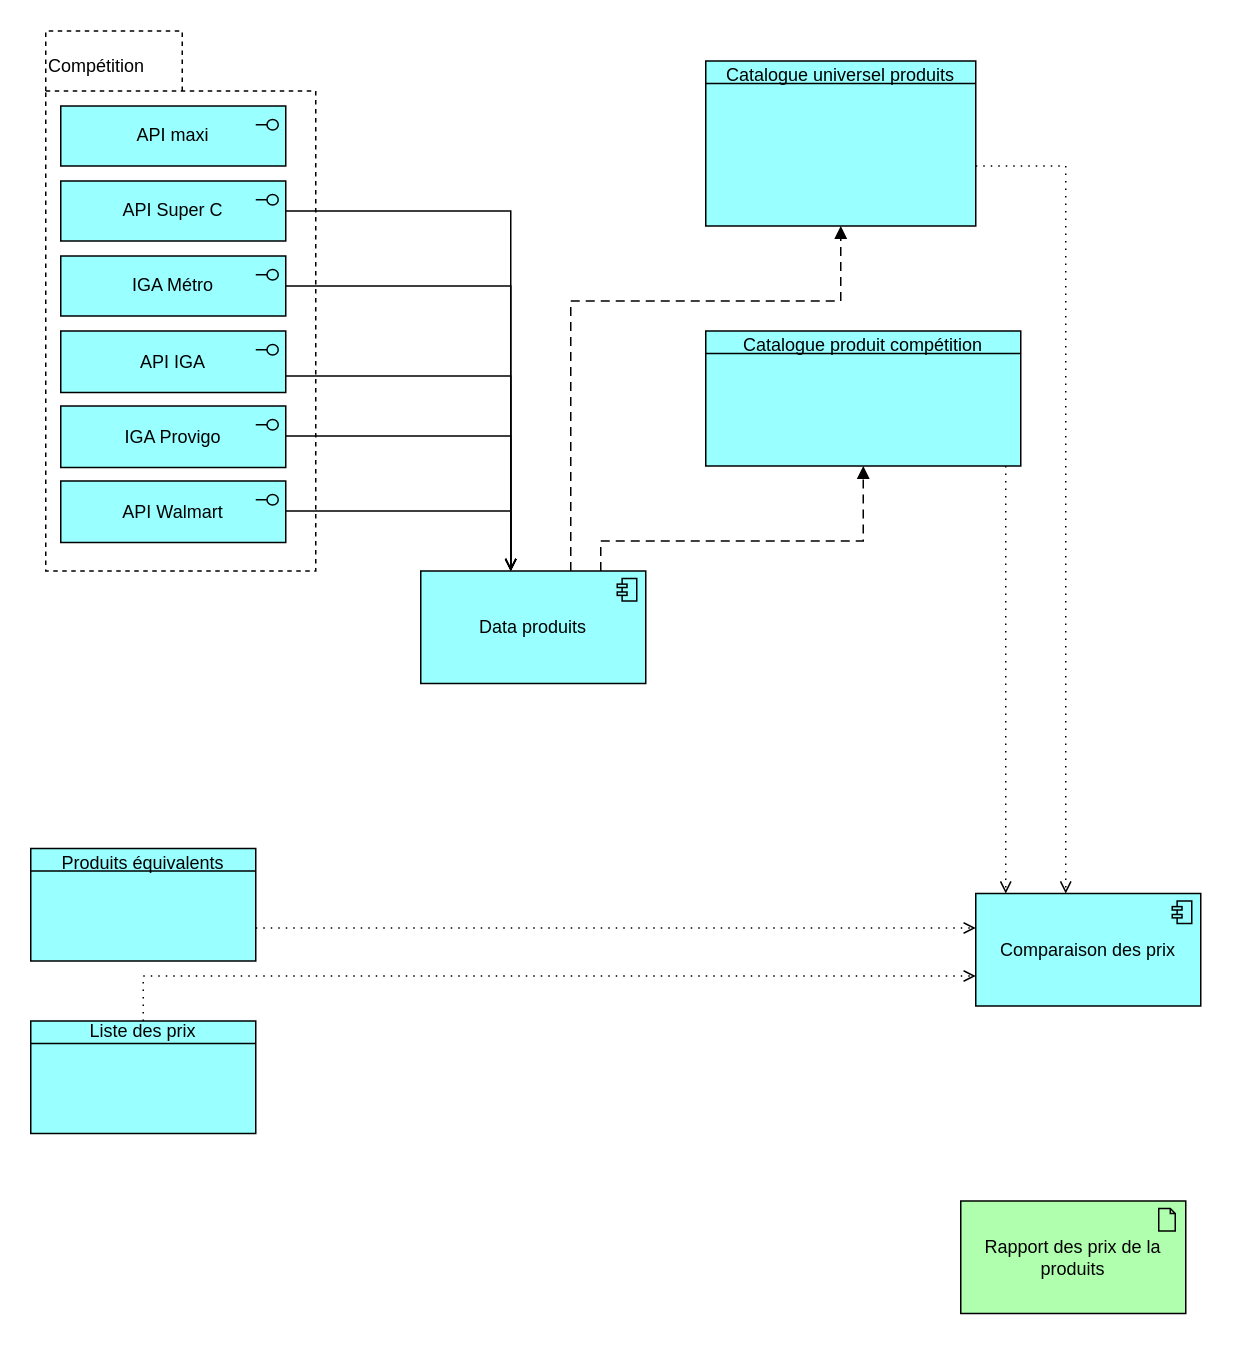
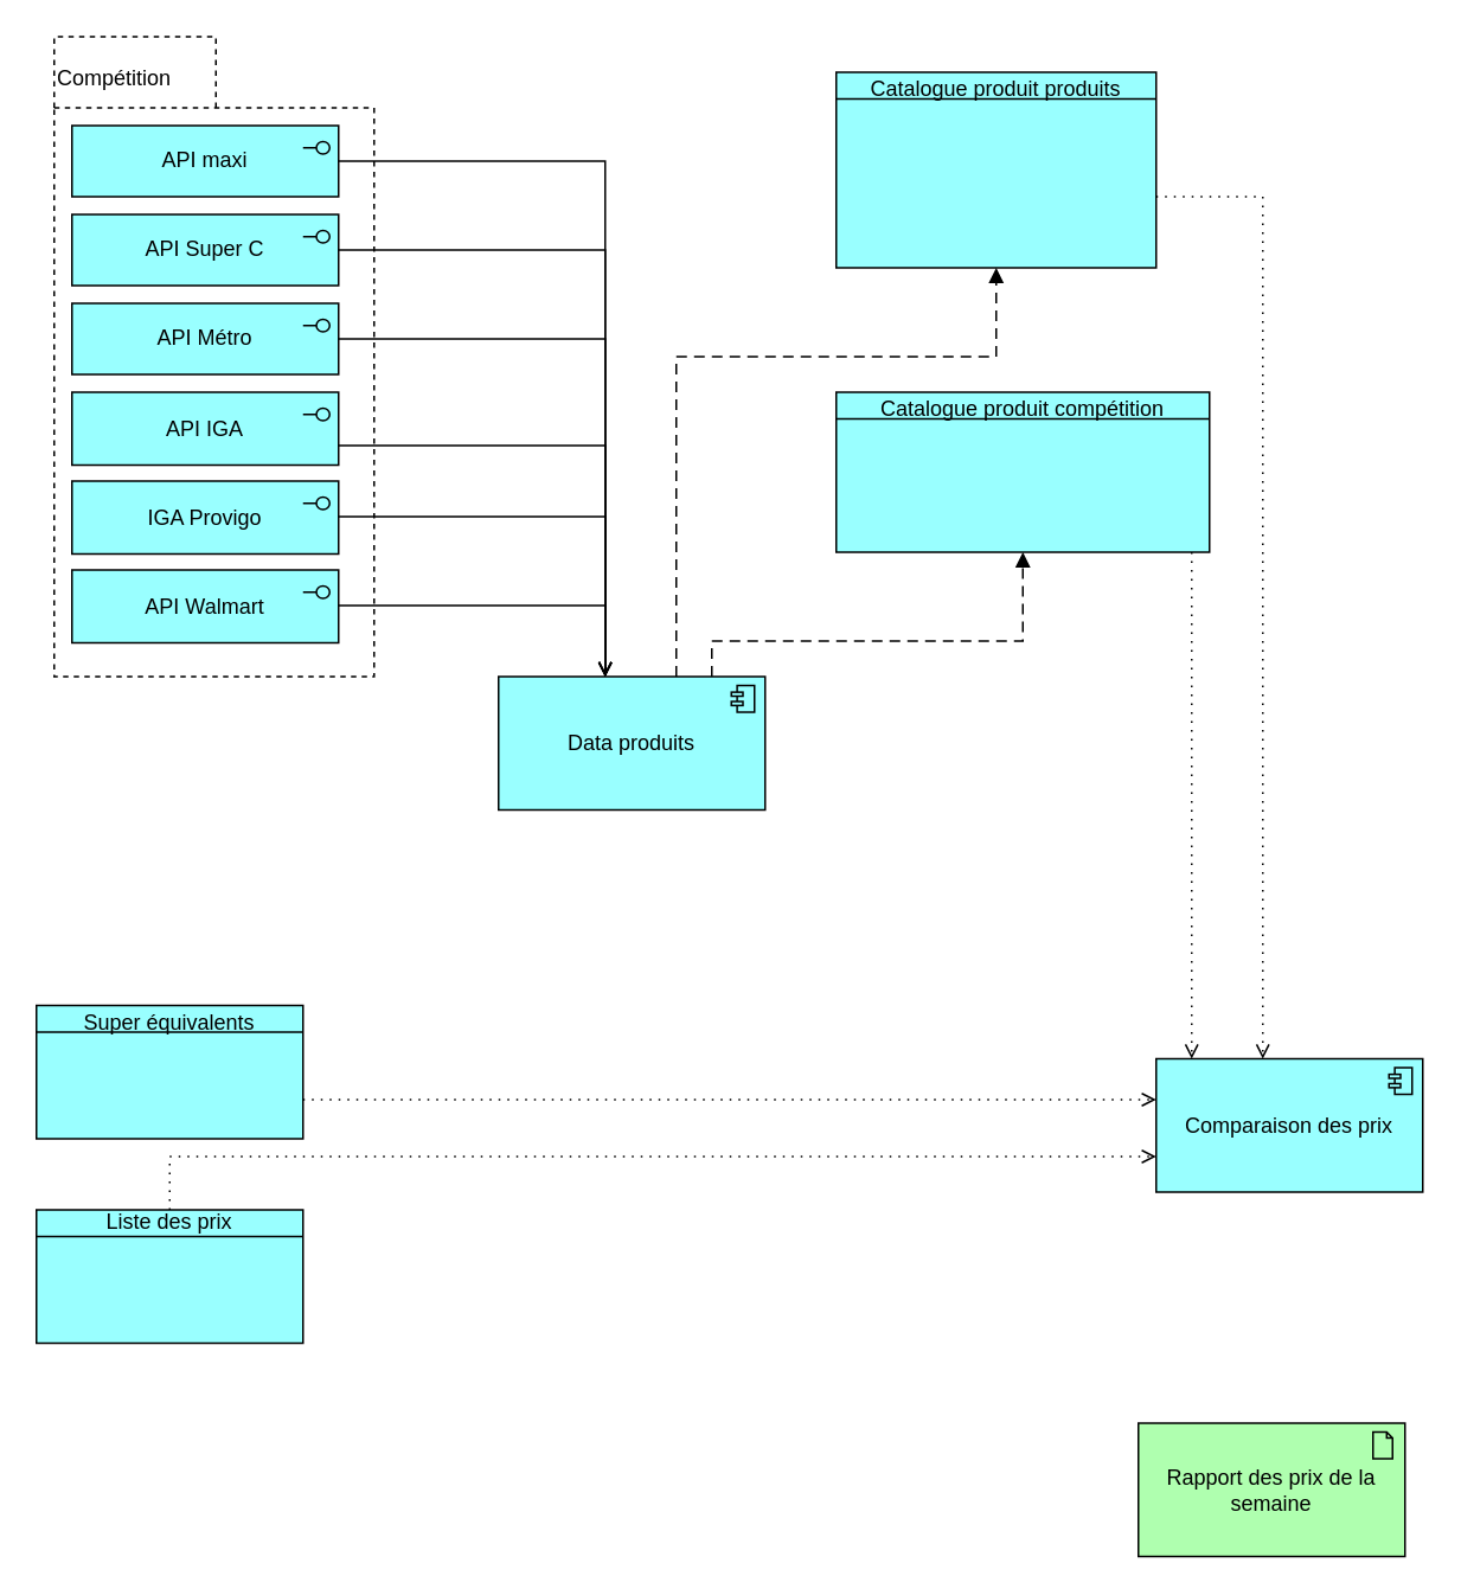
- <mxCell id="16" value="&lt;table style=&quot;font-size:1em;width:100%;height:100%;&quot; cellspacing=&quot;0&quot; cellpadding=&quot;0&quot;&gt;&lt;tbody&gt;&lt;tr style=&quot;height:20px;&quot;&gt;&lt;td align=&quot;center&quot;&gt;Catalogue universel produits&lt;br&gt;&lt;/td&gt;&lt;/tr&gt;&lt;tr&gt;&lt;td style=&quot;padding:4px;&quot; valign=&quot;top&quot; align=&quot;left&quot;&gt;&lt;/td&gt;&lt;/tr&gt;&lt;/tbody&gt;&lt;/table&gt;" style="html=1;outlineConnect=0;whiteSpace=wrap;fillColor=#99ffff;shape=mxgraph.archimate3.businessObject;overflow=fill" vertex="1" parent="1"><mxGeometry x="470" y="40" width="180" height="110" as="geometry" /></mxCell>
+ <mxCell id="16" value="&lt;table style=&quot;font-size:1em;width:100%;height:100%;&quot; cellspacing=&quot;0&quot; cellpadding=&quot;0&quot;&gt;&lt;tbody&gt;&lt;tr style=&quot;height:20px;&quot;&gt;&lt;td align=&quot;center&quot;&gt;Catalogue produit produits&lt;br&gt;&lt;/td&gt;&lt;/tr&gt;&lt;tr&gt;&lt;td style=&quot;padding:4px;&quot; valign=&quot;top&quot; align=&quot;left&quot;&gt;&lt;/td&gt;&lt;/tr&gt;&lt;/tbody&gt;&lt;/table&gt;" style="html=1;outlineConnect=0;whiteSpace=wrap;fillColor=#99ffff;shape=mxgraph.archimate3.businessObject;overflow=fill" vertex="1" parent="1"><mxGeometry x="470" y="40" width="180" height="110" as="geometry" /></mxCell>
+ <mxCell id="10" value="" style="edgeStyle=elbowEdgeStyle;html=1;endArrow=open;elbow=vertical;endFill=1;rounded=0;" edge="1" parent="1" source="3" target="9"><mxGeometry width="160" relative="1" as="geometry"><mxPoint x="110" y="250" as="sourcePoint" /><mxPoint x="270" y="250" as="targetPoint" /><Array as="points"><mxPoint x="340" y="90" /></Array></mxGeometry></mxCell>
- <mxCell id="5" value="IGA Métro" style="html=1;outlineConnect=0;whiteSpace=wrap;fillColor=#99ffff;shape=mxgraph.archimate3.application;appType=interface;archiType=square;" vertex="1" parent="1"><mxGeometry x="40" y="170" width="150" height="40" as="geometry" /></mxCell>
+ <mxCell id="5" value="API Métro" style="html=1;outlineConnect=0;whiteSpace=wrap;fillColor=#99ffff;shape=mxgraph.archimate3.application;appType=interface;archiType=square;" vertex="1" parent="1"><mxGeometry x="40" y="170" width="150" height="40" as="geometry" /></mxCell>
- <mxCell id="21" value="&lt;table style=&quot;font-size:1em;width:100%;height:100%;&quot; cellspacing=&quot;0&quot; cellpadding=&quot;0&quot;&gt;&lt;tbody&gt;&lt;tr style=&quot;height:20px;&quot;&gt;&lt;td align=&quot;center&quot;&gt;Produits équivalents&lt;br&gt;&lt;/td&gt;&lt;/tr&gt;&lt;tr&gt;&lt;td style=&quot;padding:4px;&quot; valign=&quot;top&quot; align=&quot;left&quot;&gt;&lt;/td&gt;&lt;/tr&gt;&lt;/tbody&gt;&lt;/table&gt;" style="html=1;outlineConnect=0;whiteSpace=wrap;fillColor=#99ffff;shape=mxgraph.archimate3.businessObject;overflow=fill" vertex="1" parent="1"><mxGeometry x="20" y="565" width="150" height="75" as="geometry" /></mxCell>
+ <mxCell id="21" value="&lt;table style=&quot;font-size:1em;width:100%;height:100%;&quot; cellspacing=&quot;0&quot; cellpadding=&quot;0&quot;&gt;&lt;tbody&gt;&lt;tr style=&quot;height:20px;&quot;&gt;&lt;td align=&quot;center&quot;&gt;Super équivalents&lt;br&gt;&lt;/td&gt;&lt;/tr&gt;&lt;tr&gt;&lt;td style=&quot;padding:4px;&quot; valign=&quot;top&quot; align=&quot;left&quot;&gt;&lt;/td&gt;&lt;/tr&gt;&lt;/tbody&gt;&lt;/table&gt;" style="html=1;outlineConnect=0;whiteSpace=wrap;fillColor=#99ffff;shape=mxgraph.archimate3.businessObject;overflow=fill" vertex="1" parent="1"><mxGeometry x="20" y="565" width="150" height="75" as="geometry" /></mxCell>
- <mxCell id="27" value="Rapport des prix de la produits" style="html=1;outlineConnect=0;whiteSpace=wrap;fillColor=#AFFFAF;shape=mxgraph.archimate3.application;appType=artifact;archiType=square;" vertex="1" parent="1"><mxGeometry x="640" y="800" width="150" height="75" as="geometry" /></mxCell>
+ <mxCell id="27" value="Rapport des prix de la semaine" style="html=1;outlineConnect=0;whiteSpace=wrap;fillColor=#AFFFAF;shape=mxgraph.archimate3.application;appType=artifact;archiType=square;" vertex="1" parent="1"><mxGeometry x="640" y="800" width="150" height="75" as="geometry" /></mxCell>
